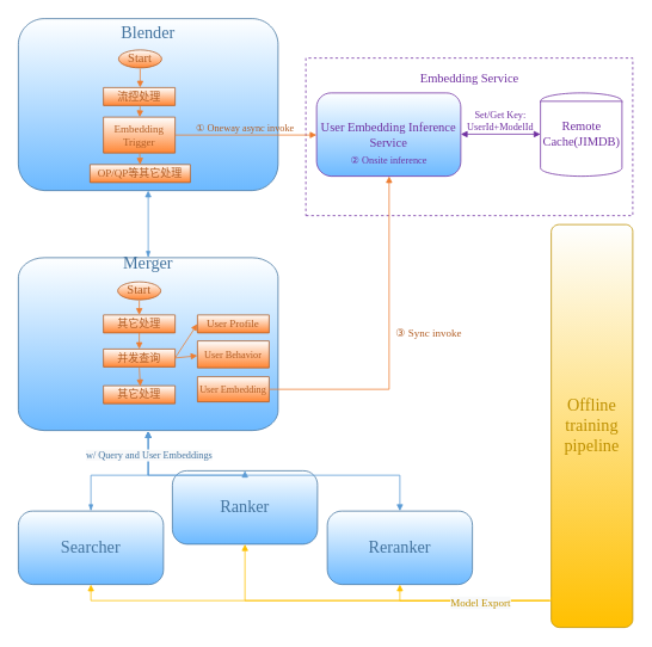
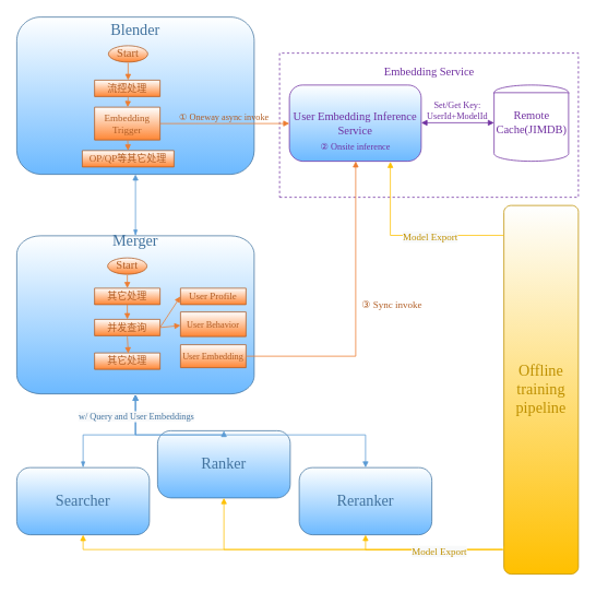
+ <mxCell id="42" value="&lt;font style=&quot;font-size: 12px ; font-family: &amp;#34;simsun&amp;#34; ; color: #be9000 ; direction: ltr ; letter-spacing: 0px ; line-height: 120% ; opacity: 1&quot;&gt;&lt;br&gt;&lt;/font&gt;" style="vsdxID=93;edgeStyle=orthogonalEdgeStyle;startArrow=none;endArrow=block;startSize=5;endSize=5;strokeColor=#fec000;spacingTop=0;spacingBottom=0;spacingLeft=0;spacingRight=0;verticalAlign=middle;html=1;labelBackgroundColor=none;rounded=0;align=center;exitX=0;exitY=0.081;exitDx=0;exitDy=0;exitPerimeter=0;entryX=0.766;entryY=1.006;entryDx=0;entryDy=0;entryPerimeter=0;" parent="39" source="22" target="6" edge="1"><mxGeometry relative="1" as="geometry"><mxPoint x="141" y="-10" as="offset" /></mxGeometry></mxCell>
+ <mxCell id="43" value="&lt;span style=&quot;color: rgb(190 , 144 , 0) ; font-family: &amp;#34;simsun&amp;#34; ; font-size: 12px ; background-color: rgb(248 , 249 , 250)&quot;&gt;Model Export&lt;/span&gt;" style="edgeLabel;html=1;align=center;verticalAlign=middle;resizable=0;points=[];fontSize=10;" vertex="1" connectable="0" parent="42"><mxGeometry x="-0.207" y="2" relative="1" as="geometry"><mxPoint as="offset" /></mxGeometry></mxCell>
